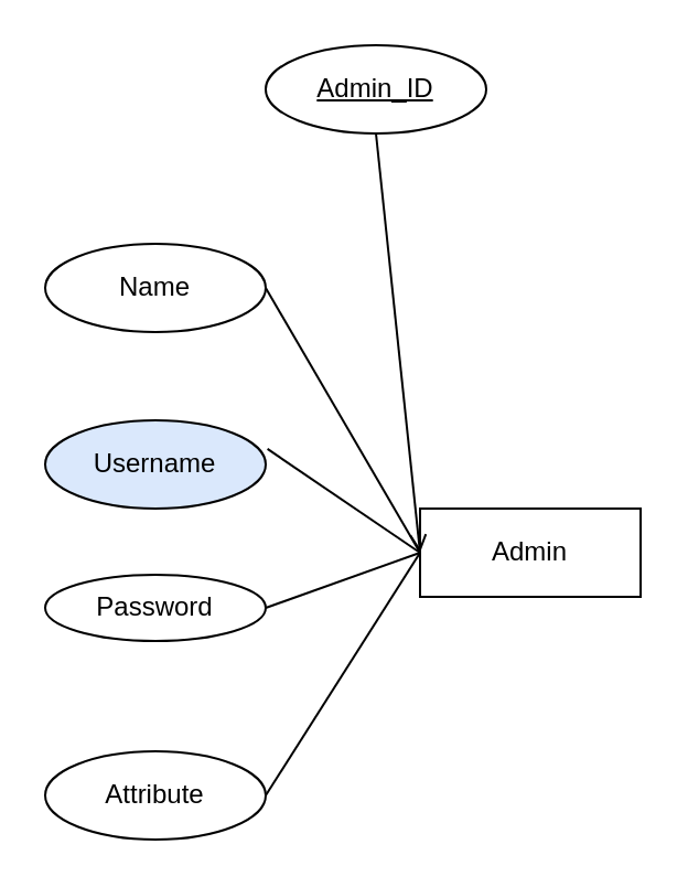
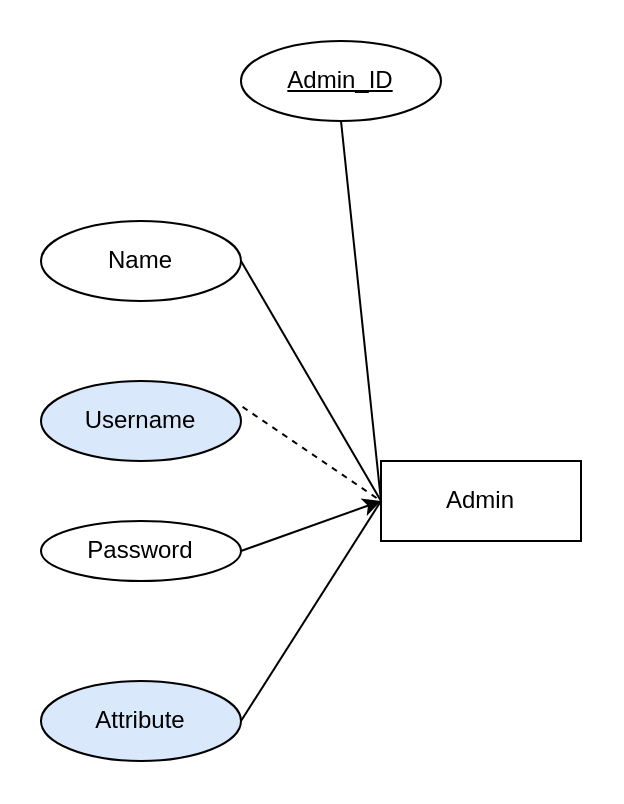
- <mxCell id="8" value="" style="endArrow=none;html=1;rounded=0;exitX=1.008;exitY=0.324;exitDx=0;exitDy=0;exitPerimeter=0;entryX=0;entryY=0.5;entryDx=0;entryDy=0;" edge="1" parent="1" source="4" target="2"><mxGeometry relative="1" as="geometry"><mxPoint x="130" y="140" as="sourcePoint" /><mxPoint x="180" y="240" as="targetPoint" /></mxGeometry></mxCell>
+ <mxCell id="8" value="" style="endArrow=none;html=1;rounded=0;exitX=1.008;exitY=0.324;exitDx=0;exitDy=0;exitPerimeter=0;entryX=0;entryY=0.5;entryDx=0;entryDy=0;dashed=1;" edge="1" parent="1" source="4" target="2"><mxGeometry relative="1" as="geometry"><mxPoint x="130" y="140" as="sourcePoint" /><mxPoint x="180" y="240" as="targetPoint" /></mxGeometry></mxCell>
- <mxCell id="12" value="" style="endArrow=open;html=1;rounded=0;exitX=0.5;exitY=1;exitDx=0;exitDy=0;entryX=0;entryY=0.5;entryDx=0;entryDy=0;" edge="1" parent="1" source="11" target="2"><mxGeometry relative="1" as="geometry"><mxPoint x="130" y="140" as="sourcePoint" /><mxPoint x="160" y="250" as="targetPoint" /></mxGeometry></mxCell>
+ <mxCell id="12" value="" style="endArrow=none;html=1;rounded=0;exitX=0.5;exitY=1;exitDx=0;exitDy=0;entryX=0;entryY=0.5;entryDx=0;entryDy=0;" edge="1" parent="1" source="11" target="2"><mxGeometry relative="1" as="geometry"><mxPoint x="130" y="140" as="sourcePoint" /><mxPoint x="160" y="250" as="targetPoint" /></mxGeometry></mxCell>
- <mxCell id="9" value="" style="endArrow=none;html=1;rounded=0;entryX=0;entryY=0.5;entryDx=0;entryDy=0;exitX=1;exitY=0.5;exitDx=0;exitDy=0;" edge="1" parent="1" source="5" target="2"><mxGeometry relative="1" as="geometry"><mxPoint x="140" y="150" as="sourcePoint" /><mxPoint x="210" y="270" as="targetPoint" /></mxGeometry></mxCell>
+ <mxCell id="9" value="" style="endArrow=classic;html=1;rounded=0;entryX=0;entryY=0.5;entryDx=0;entryDy=0;exitX=1;exitY=0.5;exitDx=0;exitDy=0;" edge="1" parent="1" source="5" target="2"><mxGeometry relative="1" as="geometry"><mxPoint x="140" y="150" as="sourcePoint" /><mxPoint x="210" y="270" as="targetPoint" /></mxGeometry></mxCell>
- <mxCell id="6" value="Attribute" style="ellipse;whiteSpace=wrap;html=1;align=center;" vertex="1" parent="1"><mxGeometry x="20" y="340" width="100" height="40" as="geometry" /></mxCell>
+ <mxCell id="6" value="Attribute" style="ellipse;whiteSpace=wrap;html=1;align=center;fillColor=#dae8fc;" vertex="1" parent="1"><mxGeometry x="20" y="340" width="100" height="40" as="geometry" /></mxCell>
